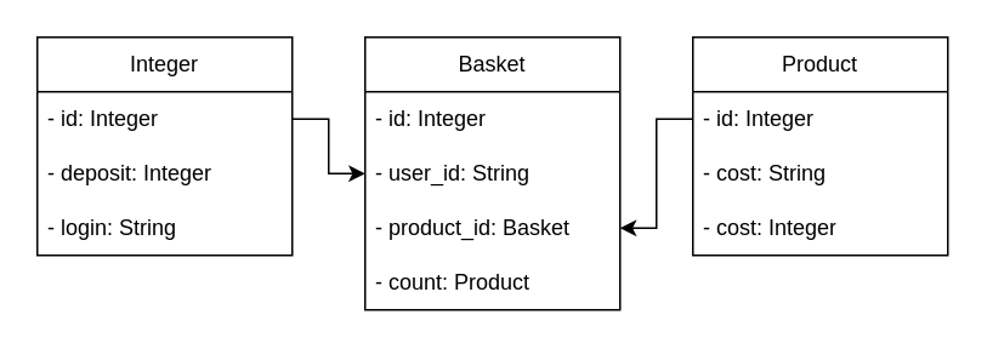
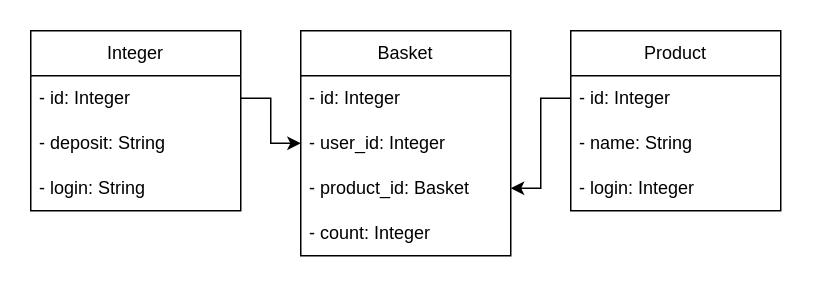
- <mxCell id="8" value="&lt;div&gt;- deposit: Integer&lt;/div&gt;" style="text;strokeColor=none;fillColor=none;align=left;verticalAlign=middle;spacingLeft=4;spacingRight=4;overflow=hidden;points=[[0,0.5],[1,0.5]];portConstraint=eastwest;rotatable=0;whiteSpace=wrap;html=1;" vertex="1" parent="6"><mxGeometry y="60" width="140" height="30" as="geometry" /></mxCell>
+ <mxCell id="8" value="&lt;div&gt;- deposit: String&lt;/div&gt;" style="text;strokeColor=none;fillColor=none;align=left;verticalAlign=middle;spacingLeft=4;spacingRight=4;overflow=hidden;points=[[0,0.5],[1,0.5]];portConstraint=eastwest;rotatable=0;whiteSpace=wrap;html=1;" vertex="1" parent="6"><mxGeometry y="60" width="140" height="30" as="geometry" /></mxCell>
- <mxCell id="12" value="&lt;div&gt;- user_id: String&lt;/div&gt;" style="text;strokeColor=none;fillColor=none;align=left;verticalAlign=middle;spacingLeft=4;spacingRight=4;overflow=hidden;points=[[0,0.5],[1,0.5]];portConstraint=eastwest;rotatable=0;whiteSpace=wrap;html=1;" vertex="1" parent="10"><mxGeometry y="60" width="140" height="30" as="geometry" /></mxCell>
+ <mxCell id="12" value="&lt;div&gt;- user_id: Integer&lt;/div&gt;" style="text;strokeColor=none;fillColor=none;align=left;verticalAlign=middle;spacingLeft=4;spacingRight=4;overflow=hidden;points=[[0,0.5],[1,0.5]];portConstraint=eastwest;rotatable=0;whiteSpace=wrap;html=1;" vertex="1" parent="10"><mxGeometry y="60" width="140" height="30" as="geometry" /></mxCell>
- <mxCell id="4" value="- cost: String" style="text;strokeColor=none;fillColor=none;align=left;verticalAlign=middle;spacingLeft=4;spacingRight=4;overflow=hidden;points=[[0,0.5],[1,0.5]];portConstraint=eastwest;rotatable=0;whiteSpace=wrap;html=1;" vertex="1" parent="2"><mxGeometry y="60" width="140" height="30" as="geometry" /></mxCell>
+ <mxCell id="4" value="- name: String" style="text;strokeColor=none;fillColor=none;align=left;verticalAlign=middle;spacingLeft=4;spacingRight=4;overflow=hidden;points=[[0,0.5],[1,0.5]];portConstraint=eastwest;rotatable=0;whiteSpace=wrap;html=1;" vertex="1" parent="2"><mxGeometry y="60" width="140" height="30" as="geometry" /></mxCell>
- <mxCell id="5" value="- cost: Integer" style="text;strokeColor=none;fillColor=none;align=left;verticalAlign=middle;spacingLeft=4;spacingRight=4;overflow=hidden;points=[[0,0.5],[1,0.5]];portConstraint=eastwest;rotatable=0;whiteSpace=wrap;html=1;" vertex="1" parent="2"><mxGeometry y="90" width="140" height="30" as="geometry" /></mxCell>
+ <mxCell id="5" value="- login: Integer" style="text;strokeColor=none;fillColor=none;align=left;verticalAlign=middle;spacingLeft=4;spacingRight=4;overflow=hidden;points=[[0,0.5],[1,0.5]];portConstraint=eastwest;rotatable=0;whiteSpace=wrap;html=1;" vertex="1" parent="2"><mxGeometry y="90" width="140" height="30" as="geometry" /></mxCell>
- <mxCell id="14" value="- count: Product" style="text;strokeColor=none;fillColor=none;align=left;verticalAlign=middle;spacingLeft=4;spacingRight=4;overflow=hidden;points=[[0,0.5],[1,0.5]];portConstraint=eastwest;rotatable=0;whiteSpace=wrap;html=1;" vertex="1" parent="10"><mxGeometry y="120" width="140" height="30" as="geometry" /></mxCell>
+ <mxCell id="14" value="- count: Integer" style="text;strokeColor=none;fillColor=none;align=left;verticalAlign=middle;spacingLeft=4;spacingRight=4;overflow=hidden;points=[[0,0.5],[1,0.5]];portConstraint=eastwest;rotatable=0;whiteSpace=wrap;html=1;" vertex="1" parent="10"><mxGeometry y="120" width="140" height="30" as="geometry" /></mxCell>
